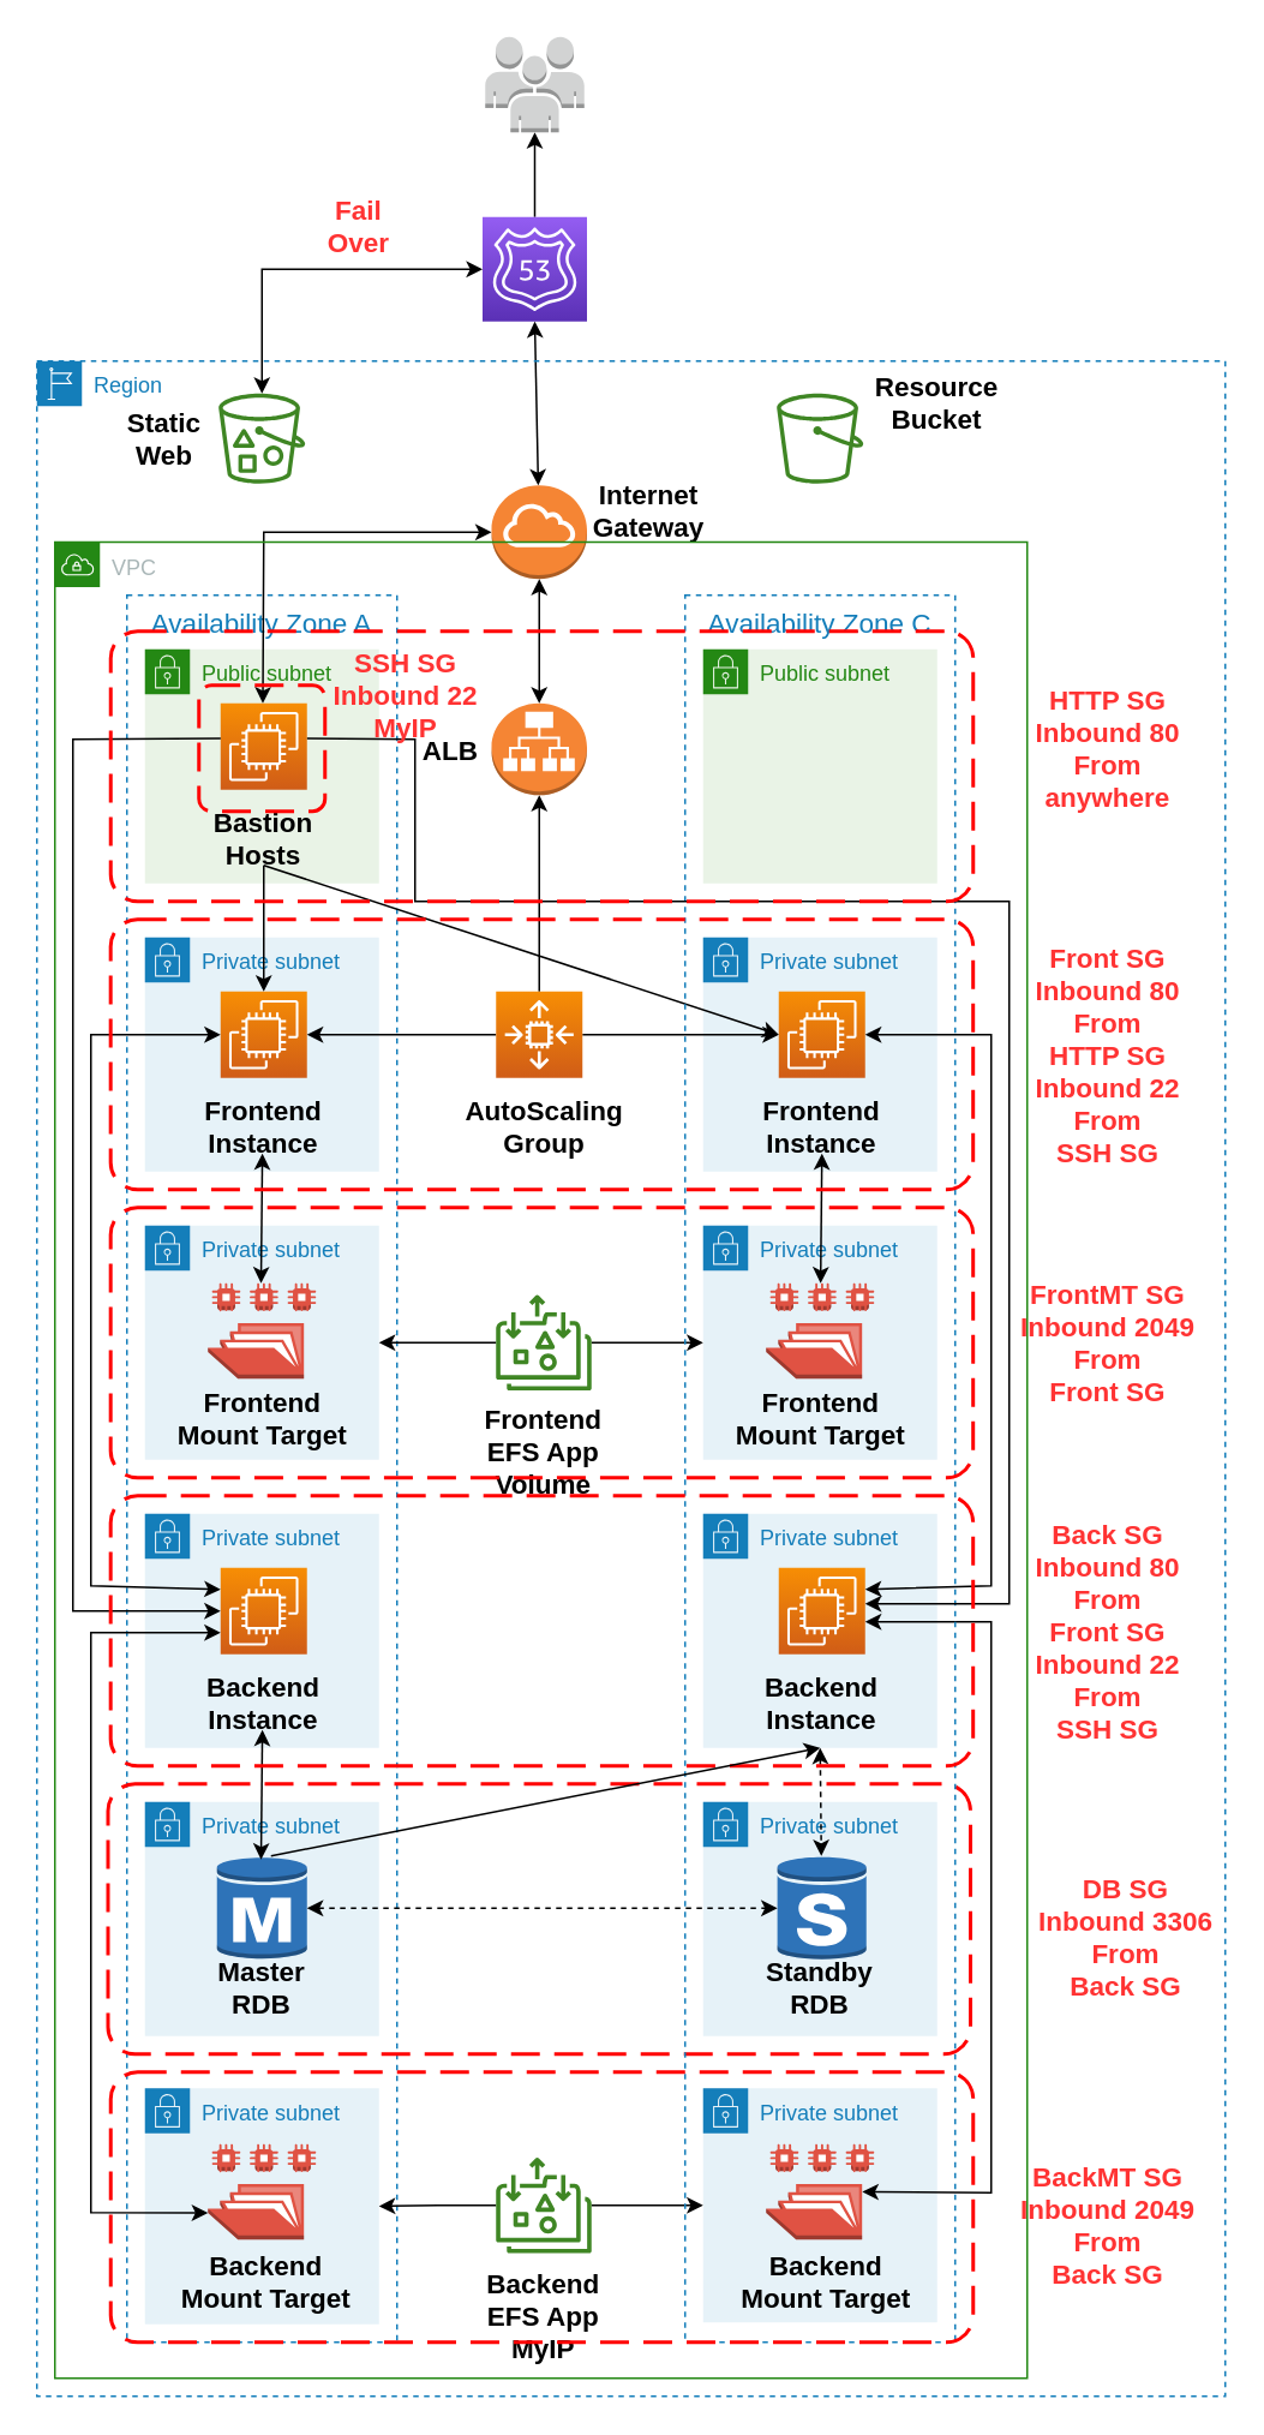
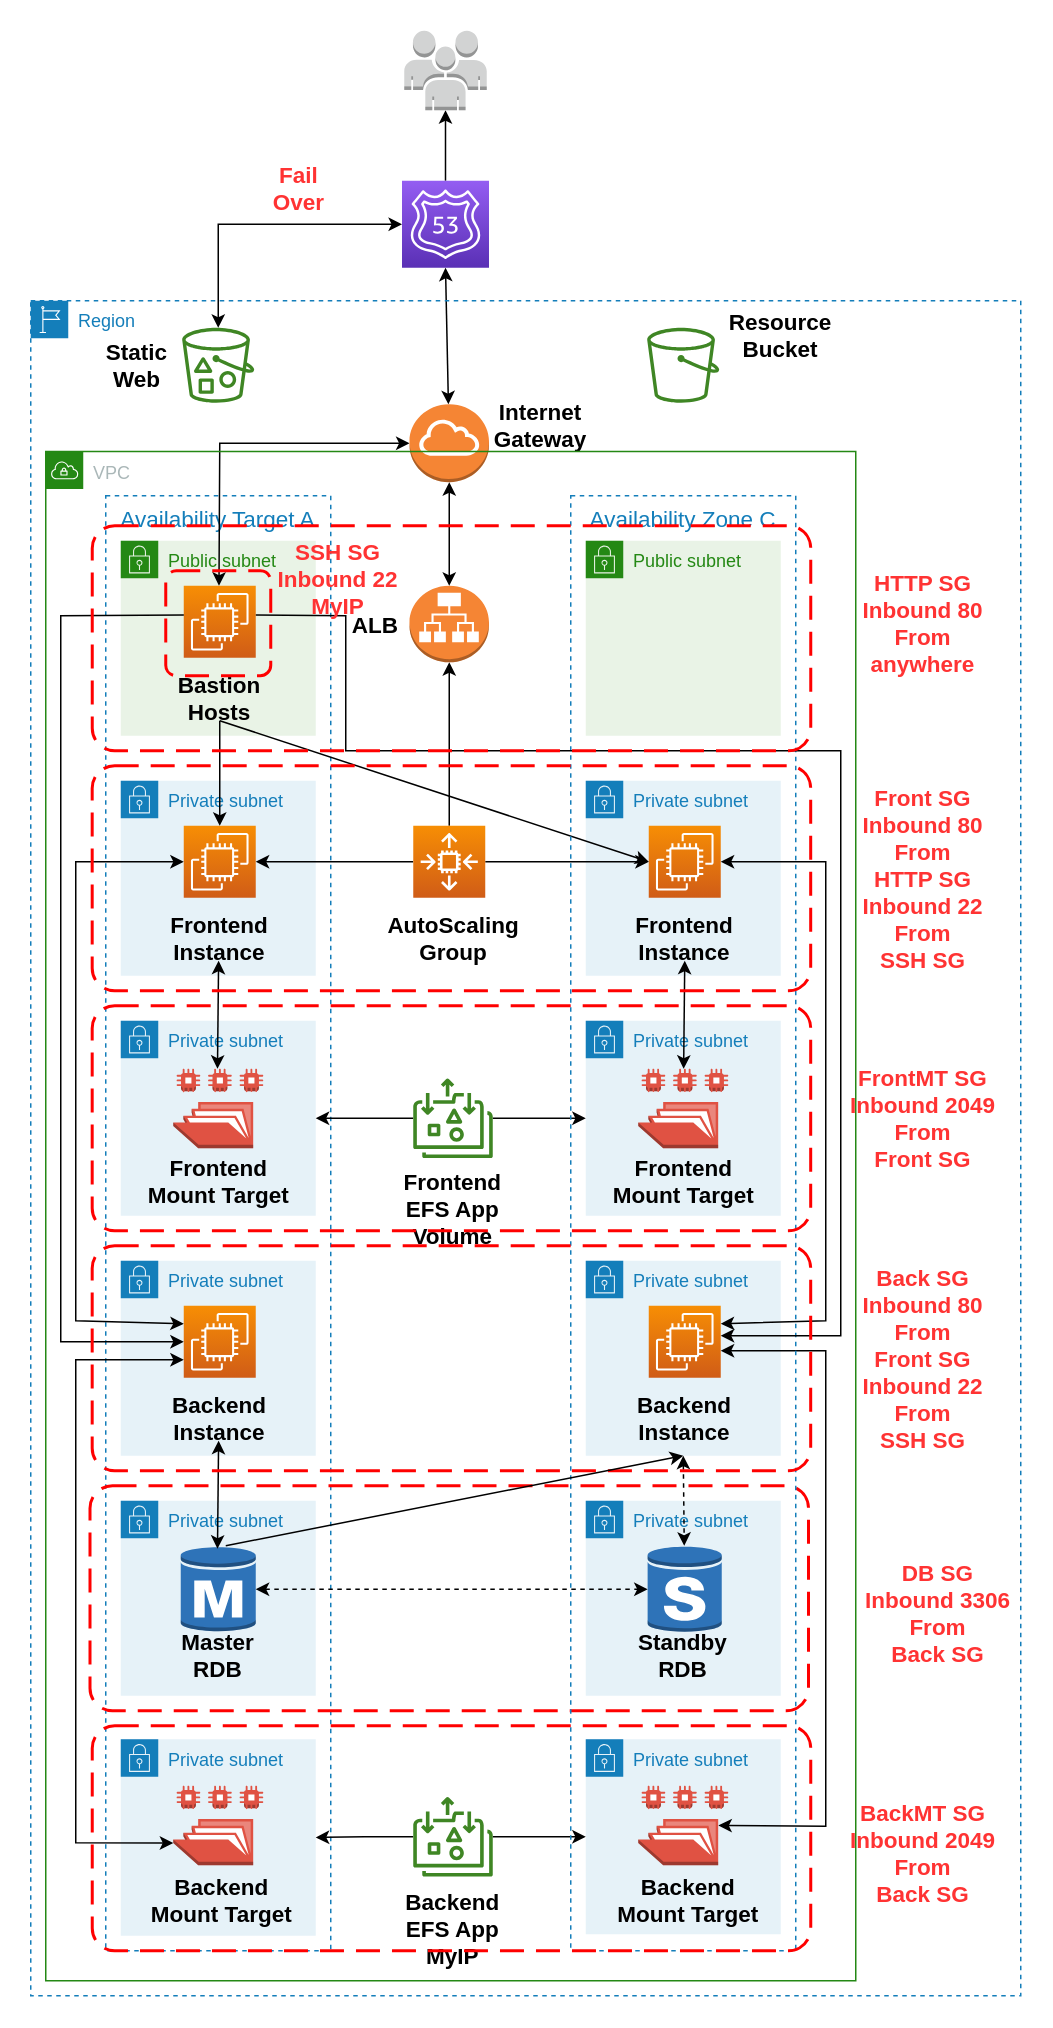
- <mxCell id="5" value="Availability Zone A" style="fillColor=none;strokeColor=#147EBA;dashed=1;verticalAlign=top;fontStyle=0;fontColor=#147EBA;fontSize=15;" vertex="1" parent="2"><mxGeometry x="-10" y="-30" width="150" height="970" as="geometry" /></mxCell>
+ <mxCell id="5" value="Availability Target A" style="fillColor=none;strokeColor=#147EBA;dashed=1;verticalAlign=top;fontStyle=0;fontColor=#147EBA;fontSize=15;" vertex="1" parent="2"><mxGeometry x="-10" y="-30" width="150" height="970" as="geometry" /></mxCell>
